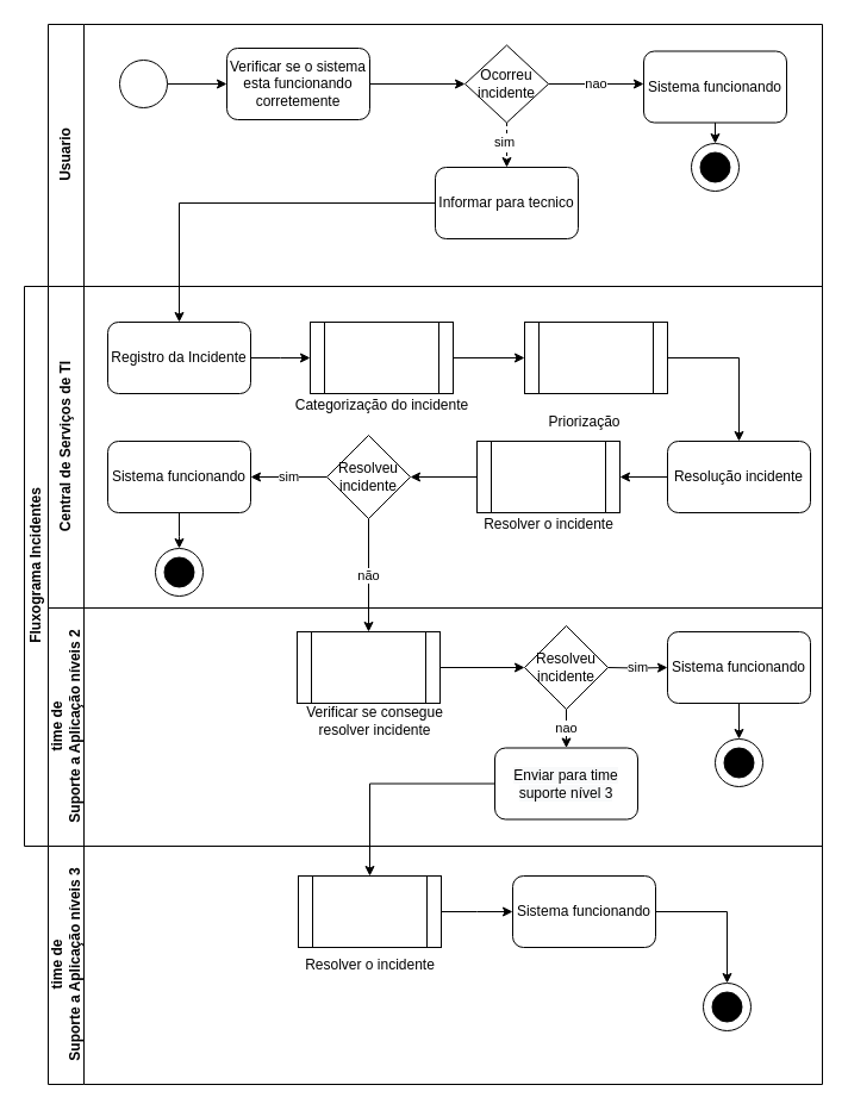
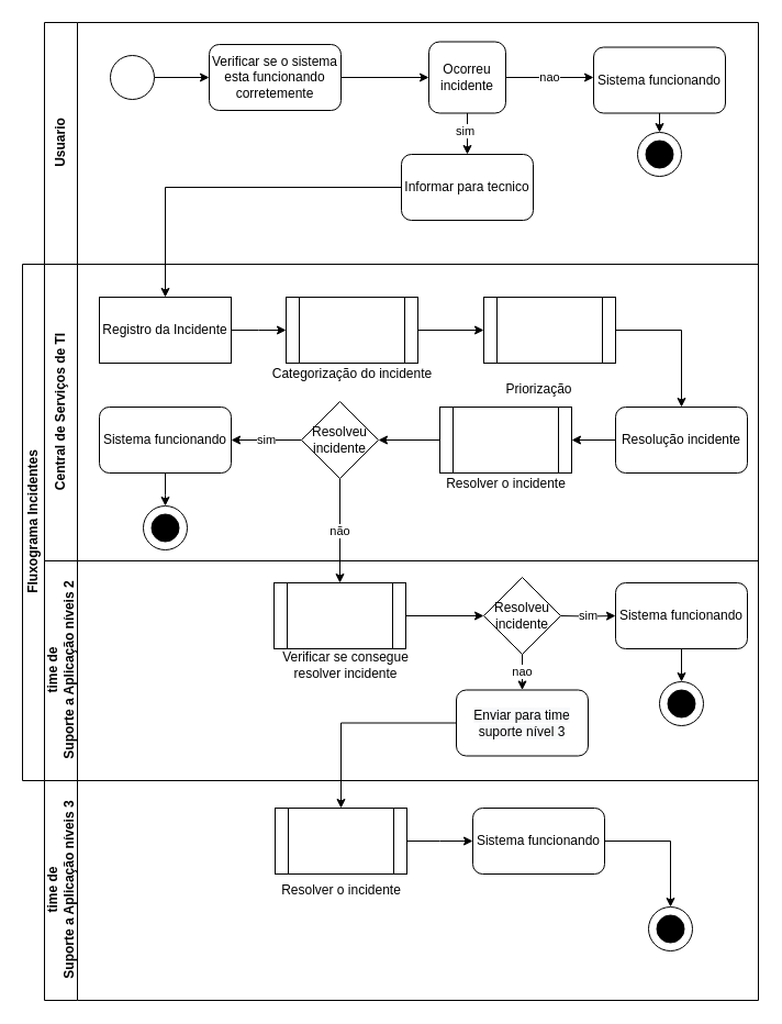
- <mxCell id="12" value="Ocorreu incidente" style="rhombus;whiteSpace=wrap;html=1;fillColor=#FFFFFF;" parent="4" vertex="1"><mxGeometry x="350" y="17.5" width="70" height="65" as="geometry" /></mxCell>
+ <mxCell id="12" value="Ocorreu incidente" style="whiteSpace=wrap;html=1;fillColor=#FFFFFF;rounded=1;" parent="4" vertex="1"><mxGeometry x="350" y="17.5" width="70" height="65" as="geometry" /></mxCell>
- <mxCell id="10" value="" style="edgeStyle=orthogonalEdgeStyle;rounded=0;orthogonalLoop=1;jettySize=auto;html=1;dashed=1;" parent="4" source="12" target="17" edge="1"><mxGeometry relative="1" as="geometry" /></mxCell>
+ <mxCell id="10" value="" style="edgeStyle=orthogonalEdgeStyle;rounded=0;orthogonalLoop=1;jettySize=auto;html=1;" parent="4" source="12" target="17" edge="1"><mxGeometry relative="1" as="geometry" /></mxCell>
- <mxCell id="22" value="Registro da Incidente" style="rounded=1;whiteSpace=wrap;html=1;fillColor=#FFFFFF;" parent="3" vertex="1"><mxGeometry x="50" y="30" width="120" height="60" as="geometry" /></mxCell>
+ <mxCell id="22" value="Registro da Incidente" style="whiteSpace=wrap;html=1;fillColor=#FFFFFF;rounded=0;" parent="3" vertex="1"><mxGeometry x="50" y="30" width="120" height="60" as="geometry" /></mxCell>
